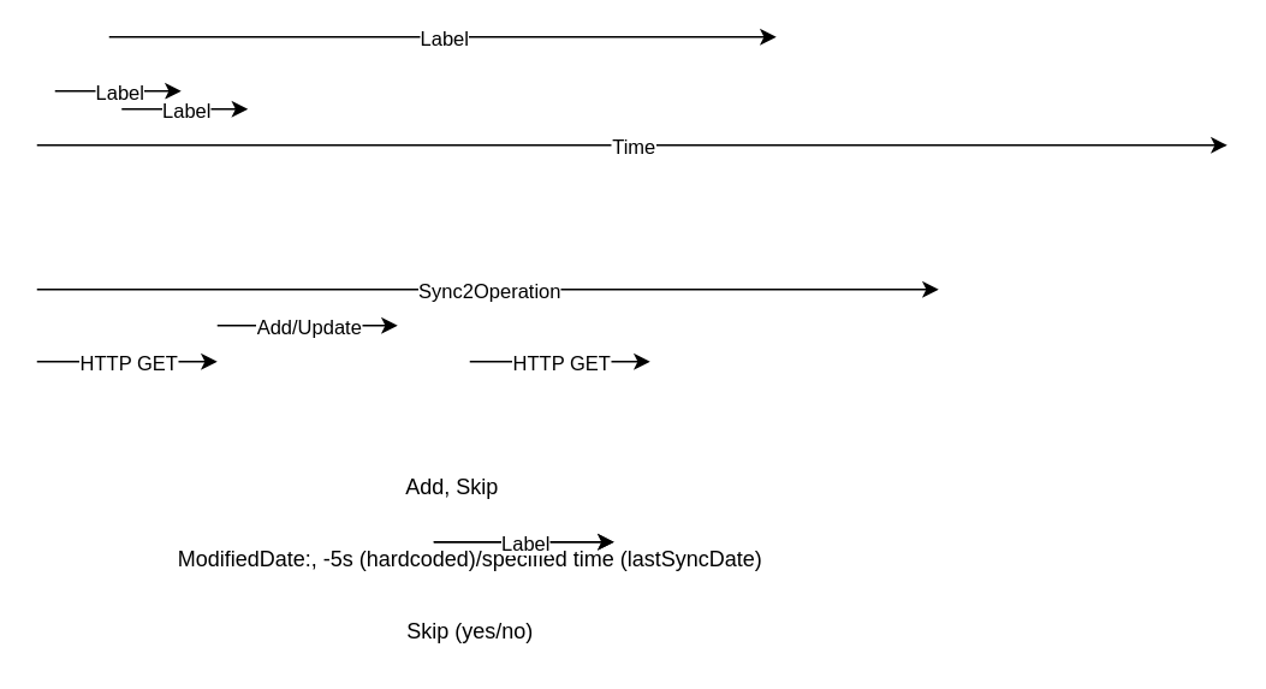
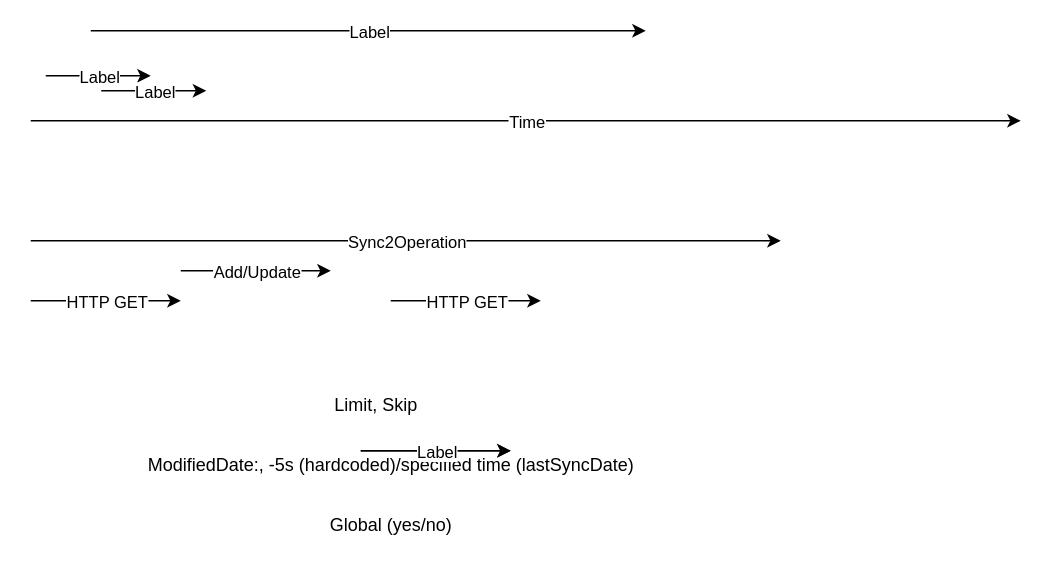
- <mxCell id="12" value="Add, Skip" style="text;html=1;align=center;verticalAlign=middle;resizable=0;points=[];autosize=1;" vertex="1" parent="1"><mxGeometry x="215" y="260" width="70" height="20" as="geometry" /></mxCell>
+ <mxCell id="12" value="Limit, Skip" style="text;html=1;align=center;verticalAlign=middle;resizable=0;points=[];autosize=1;" vertex="1" parent="1"><mxGeometry x="215" y="260" width="70" height="20" as="geometry" /></mxCell>
- <mxCell id="14" value="Skip (yes/no)" style="text;html=1;align=center;verticalAlign=middle;resizable=0;points=[];autosize=1;" vertex="1" parent="1"><mxGeometry x="210" y="340" width="100" height="20" as="geometry" /></mxCell>
+ <mxCell id="14" value="Global (yes/no)" style="text;html=1;align=center;verticalAlign=middle;resizable=0;points=[];autosize=1;" vertex="1" parent="1"><mxGeometry x="210" y="340" width="100" height="20" as="geometry" /></mxCell>
